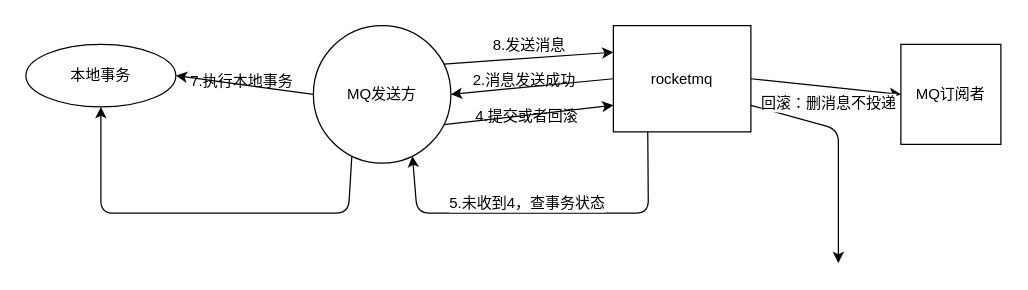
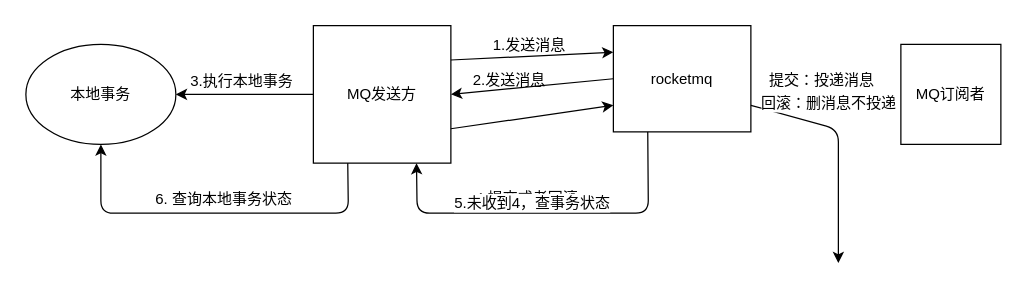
- <mxCell id="7" value="8.发送消息" style="text;html=1;resizable=0;points=[];autosize=1;align=left;verticalAlign=top;spacingTop=-4;" vertex="1" parent="1"><mxGeometry x="392" y="26" width="70" height="20" as="geometry" /></mxCell>
+ <mxCell id="7" value="1.发送消息" style="text;html=1;resizable=0;points=[];autosize=1;align=left;verticalAlign=top;spacingTop=-4;" vertex="1" parent="1"><mxGeometry x="392" y="26" width="70" height="20" as="geometry" /></mxCell>
- <mxCell id="5" value="本地事务" style="ellipse;whiteSpace=wrap;html=1;" vertex="1" parent="1"><mxGeometry x="20" y="35" width="120" height="50" as="geometry" /></mxCell>
+ <mxCell id="5" value="本地事务" style="ellipse;whiteSpace=wrap;html=1;" vertex="1" parent="1"><mxGeometry x="20" y="35" width="120" height="80" as="geometry" /></mxCell>
- <mxCell id="9" value="2.消息发送成功" style="text;html=1;resizable=0;points=[];autosize=1;align=left;verticalAlign=top;spacingTop=-4;" vertex="1" parent="1"><mxGeometry x="376" y="54" width="100" height="20" as="geometry" /></mxCell>
+ <mxCell id="9" value="2.发送消息" style="text;html=1;resizable=0;points=[];autosize=1;align=left;verticalAlign=top;spacingTop=-4;" vertex="1" parent="1"><mxGeometry x="376" y="54" width="100" height="20" as="geometry" /></mxCell>
+ <mxCell id="15" value="提交：投递消息" style="text;html=1;resizable=0;points=[];autosize=1;align=left;verticalAlign=top;spacingTop=-4;" vertex="1" parent="1"><mxGeometry x="613" y="54" width="100" height="20" as="geometry" /></mxCell>
- <mxCell id="11" value="7.执行本地事务&lt;br&gt;" style="text;html=1;resizable=0;points=[];autosize=1;align=left;verticalAlign=top;spacingTop=-4;" vertex="1" parent="1"><mxGeometry x="150" y="55" width="100" height="20" as="geometry" /></mxCell>
+ <mxCell id="11" value="3.执行本地事务&lt;br&gt;" style="text;html=1;resizable=0;points=[];autosize=1;align=left;verticalAlign=top;spacingTop=-4;" vertex="1" parent="1"><mxGeometry x="150" y="55" width="100" height="20" as="geometry" /></mxCell>
- <mxCell id="14" value="" style="endArrow=classic;html=1;exitX=1;exitY=0.5;exitDx=0;exitDy=0;entryX=0;entryY=0.5;entryDx=0;entryDy=0;" edge="1" parent="1" source="3" target="4"><mxGeometry width="50" height="50" relative="1" as="geometry"><mxPoint x="710" y="230" as="sourcePoint" /><mxPoint x="760" y="180" as="targetPoint" /></mxGeometry></mxCell>
- <mxCell id="2" value="MQ发送方" style="ellipse;whiteSpace=wrap;html=1;aspect=fixed;" vertex="1" parent="1"><mxGeometry x="250" y="20" width="110" height="110" as="geometry" /></mxCell>
+ <mxCell id="2" value="MQ发送方" style="whiteSpace=wrap;html=1;aspect=fixed;" vertex="1" parent="1"><mxGeometry x="250" y="20" width="110" height="110" as="geometry" /></mxCell>
- <mxCell id="13" value="4.提交或者回滚" style="text;html=1;resizable=0;points=[];autosize=1;align=left;verticalAlign=top;spacingTop=-4;" vertex="1" parent="1"><mxGeometry x="378" y="83" width="100" height="20" as="geometry" /></mxCell>
+ <mxCell id="13" value="4.提交或者回滚" style="text;html=1;resizable=0;points=[];autosize=1;align=left;verticalAlign=top;spacingTop=-4;" vertex="1" parent="1"><mxGeometry x="378" y="148" width="100" height="20" as="geometry" /></mxCell>
+ <mxCell id="21" value="6. 查询本地事务状态" style="text;html=1;resizable=0;points=[];autosize=1;align=left;verticalAlign=top;spacingTop=-4;" vertex="1" parent="1"><mxGeometry x="122" y="149" width="120" height="20" as="geometry" /></mxCell>
